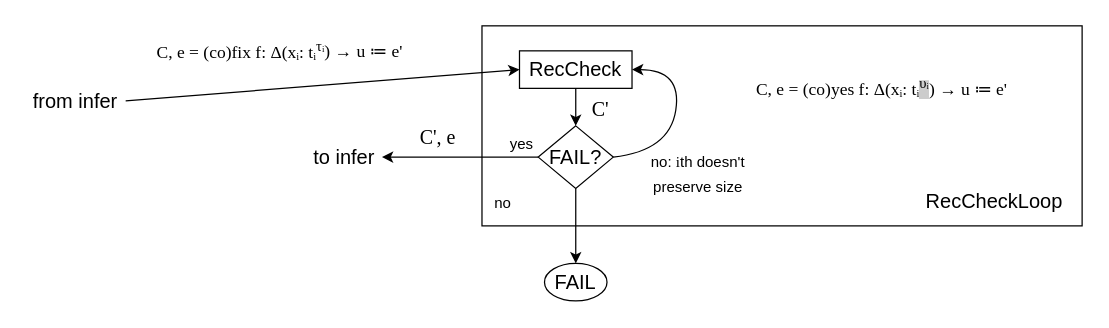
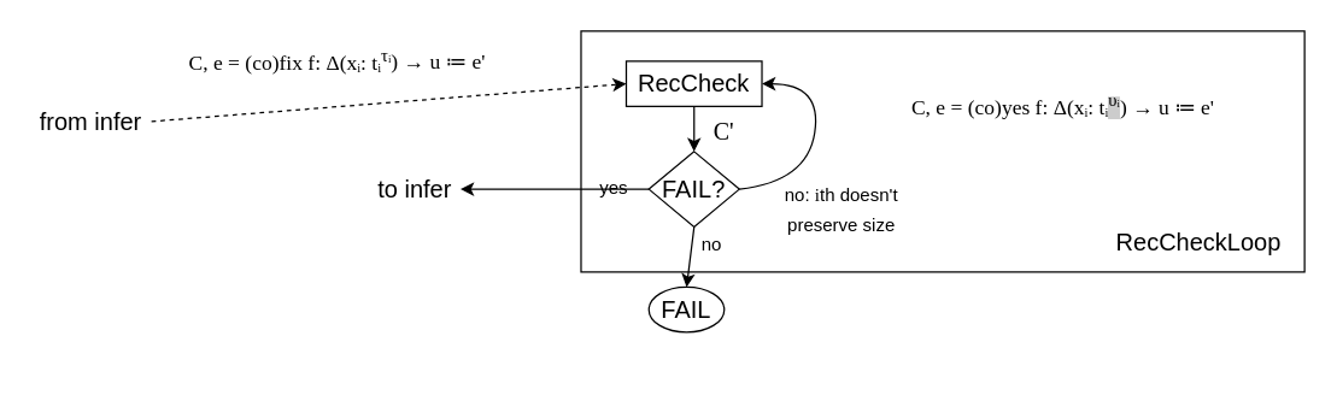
- <mxCell id="10" value="" style="endArrow=classic;html=1;rounded=0;fontFamily=Helvetica;fontSize=16;exitX=1;exitY=0.5;exitDx=0;exitDy=0;entryX=0;entryY=0.5;entryDx=0;entryDy=0;" edge="1" parent="1" source="9" target="3"><mxGeometry width="50" height="50" relative="1" as="geometry"><mxPoint x="605" y="210" as="sourcePoint" /><mxPoint x="655" y="160" as="targetPoint" /></mxGeometry></mxCell>
+ <mxCell id="10" value="" style="endArrow=classic;html=1;rounded=0;fontFamily=Helvetica;fontSize=16;exitX=1;exitY=0.5;exitDx=0;exitDy=0;entryX=0;entryY=0.5;entryDx=0;entryDy=0;dashed=1;" edge="1" parent="1" source="9" target="3"><mxGeometry width="50" height="50" relative="1" as="geometry"><mxPoint x="605" y="210" as="sourcePoint" /><mxPoint x="655" y="160" as="targetPoint" /></mxGeometry></mxCell>
- <mxCell id="18" value="&lt;font data-font-src=&quot;https://fonts.googleapis.com/css?family=Roboto+Mono&quot; face=&quot;Roboto Mono&quot;&gt;C'&lt;/font&gt;&lt;font data-font-src=&quot;https://fonts.googleapis.com/css?family=Roboto+Mono&quot; face=&quot;Roboto Mono&quot;&gt;, e&lt;/font&gt;" style="text;html=1;strokeColor=none;fillColor=none;align=center;verticalAlign=middle;whiteSpace=wrap;rounded=0;fontFamily=Helvetica;fontSize=16;" vertex="1" parent="1"><mxGeometry x="325" y="94" width="50" height="30" as="geometry" /></mxCell>
- <mxCell id="17" value="&lt;font style=&quot;font-size: 12px&quot;&gt;yes&lt;/font&gt;" style="text;html=1;strokeColor=none;fillColor=none;align=center;verticalAlign=middle;whiteSpace=wrap;rounded=0;fontFamily=Helvetica;fontSize=16;" vertex="1" parent="1"><mxGeometry x="407" y="103" width="20" height="20" as="geometry" /></mxCell>
+ <mxCell id="17" value="&lt;font style=&quot;font-size: 12px&quot;&gt;yes&lt;/font&gt;" style="text;html=1;strokeColor=none;fillColor=none;align=center;verticalAlign=middle;whiteSpace=wrap;rounded=0;fontFamily=Helvetica;fontSize=16;" vertex="1" parent="1"><mxGeometry x="397" y="113" width="20" height="20" as="geometry" /></mxCell>
- <mxCell id="14" value="&lt;font style=&quot;font-size: 12px&quot;&gt;no&lt;/font&gt;" style="text;html=1;strokeColor=none;fillColor=none;align=center;verticalAlign=middle;whiteSpace=wrap;rounded=0;fontFamily=Helvetica;fontSize=16;" vertex="1" parent="1"><mxGeometry x="392" y="150" width="20" height="20" as="geometry" /></mxCell>
+ <mxCell id="14" value="&lt;font style=&quot;font-size: 12px&quot;&gt;no&lt;/font&gt;" style="text;html=1;strokeColor=none;fillColor=none;align=center;verticalAlign=middle;whiteSpace=wrap;rounded=0;fontFamily=Helvetica;fontSize=16;" vertex="1" parent="1"><mxGeometry x="462" y="150" width="20" height="20" as="geometry" /></mxCell>
- <mxCell id="6" value="FAIL" style="ellipse;whiteSpace=wrap;html=1;fontFamily=Helvetica;fontSize=16;" vertex="1" parent="1"><mxGeometry x="435" y="210" width="50" height="30" as="geometry" /></mxCell>
+ <mxCell id="6" value="FAIL" style="ellipse;whiteSpace=wrap;html=1;fontFamily=Helvetica;fontSize=16;" vertex="1" parent="1"><mxGeometry x="430" y="190" width="50" height="30" as="geometry" /></mxCell>
